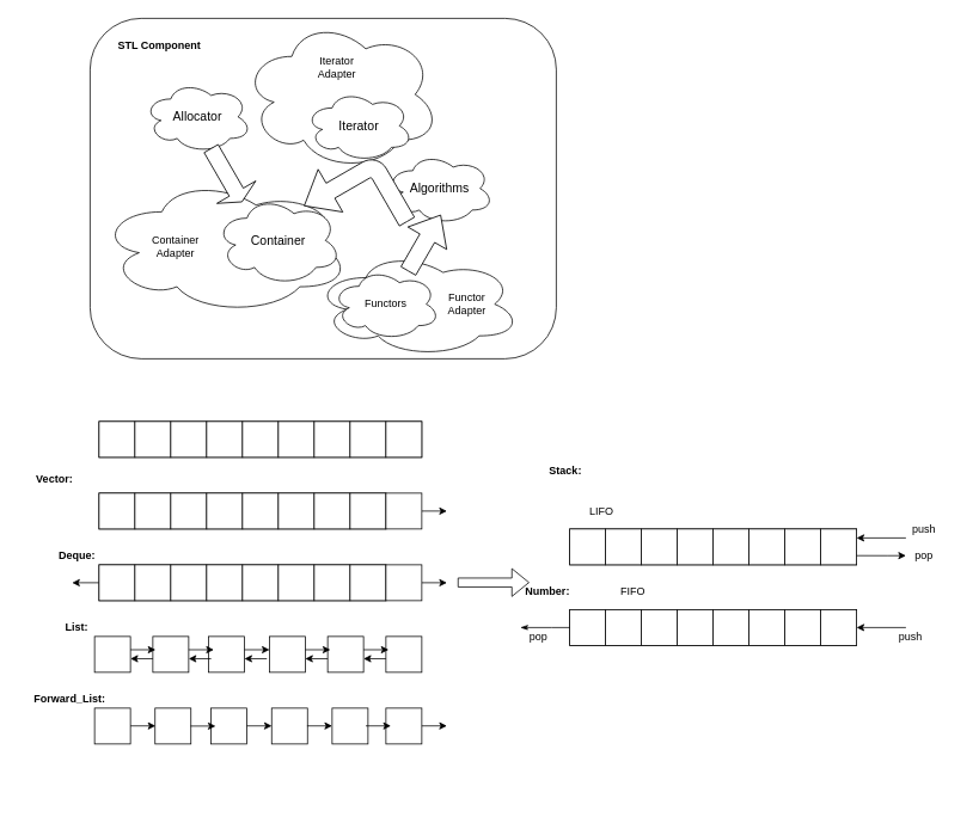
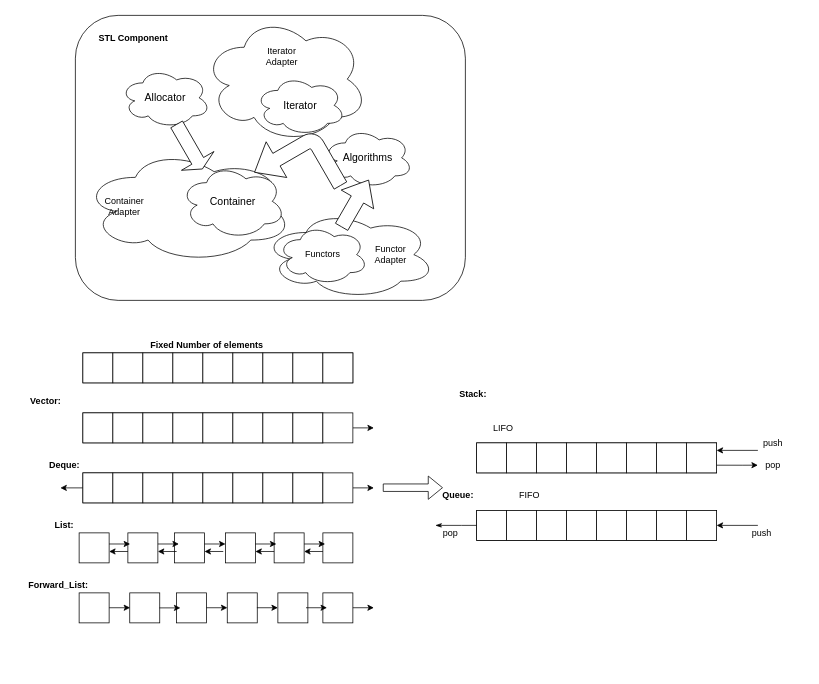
- <mxCell id="15" value="Container&lt;br&gt;Adapter" style="text;html=1;align=center;verticalAlign=middle;resizable=0;points=[];autosize=1;" parent="1" vertex="1"><mxGeometry x="160" y="260" width="70" height="30" as="geometry" /></mxCell>
+ <mxCell id="15" value="Container&lt;br&gt;Adapter" style="text;html=1;align=center;verticalAlign=middle;resizable=0;points=[];autosize=1;" parent="1" vertex="1"><mxGeometry x="130" y="260" width="70" height="30" as="geometry" /></mxCell>
+ <mxCell id="29" value="&lt;b&gt;Fixed Number of elements&lt;/b&gt;" style="text;html=1;align=center;verticalAlign=middle;resizable=0;points=[];autosize=1;" vertex="1" parent="1"><mxGeometry x="190" y="450" width="170" height="20" as="geometry" /></mxCell>
- <mxCell id="100" value="&lt;b&gt;Number:&lt;/b&gt;" style="text;html=1;align=center;verticalAlign=middle;resizable=0;points=[];autosize=1;" vertex="1" parent="1"><mxGeometry x="580" y="650" width="60" height="20" as="geometry" /></mxCell>
+ <mxCell id="100" value="&lt;b&gt;Queue:&lt;/b&gt;" style="text;html=1;align=center;verticalAlign=middle;resizable=0;points=[];autosize=1;" vertex="1" parent="1"><mxGeometry x="580" y="650" width="60" height="20" as="geometry" /></mxCell>
